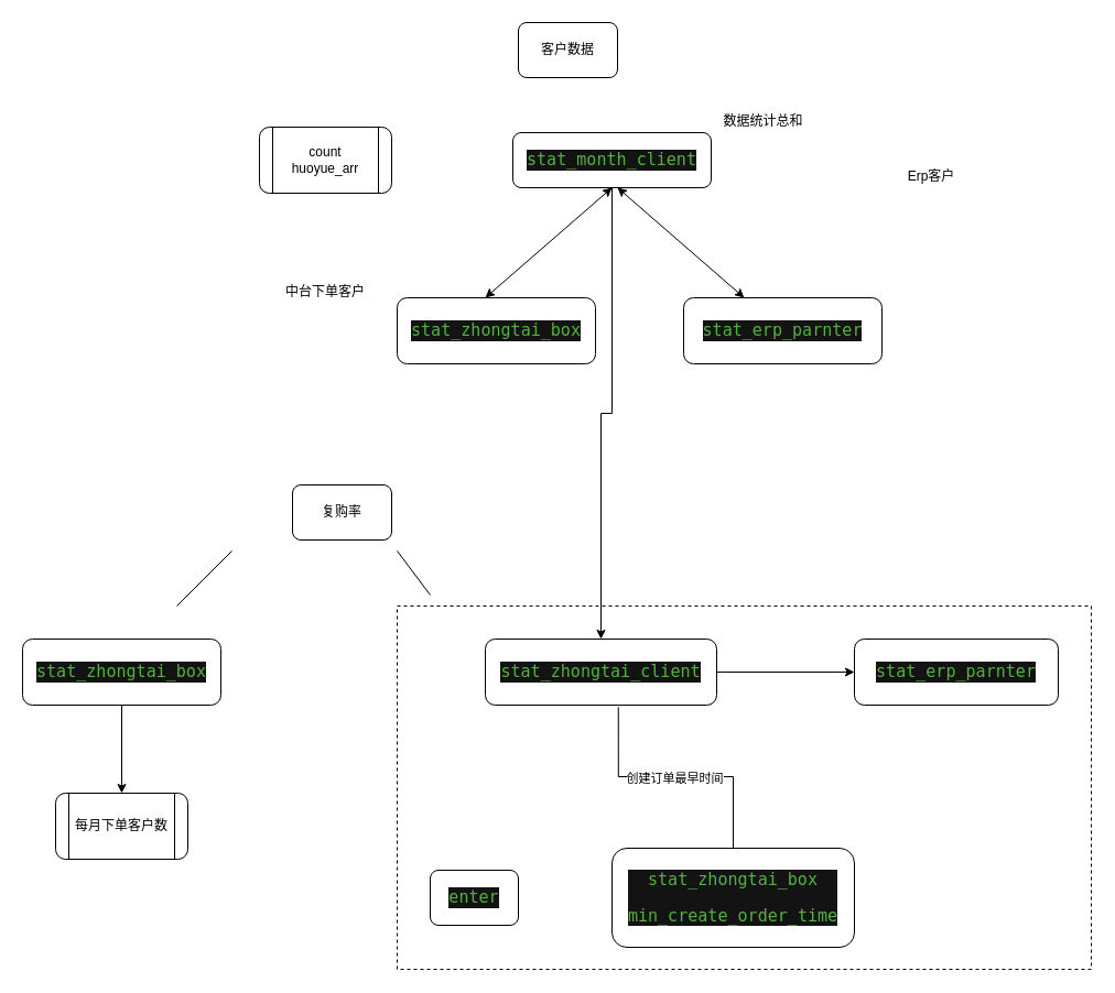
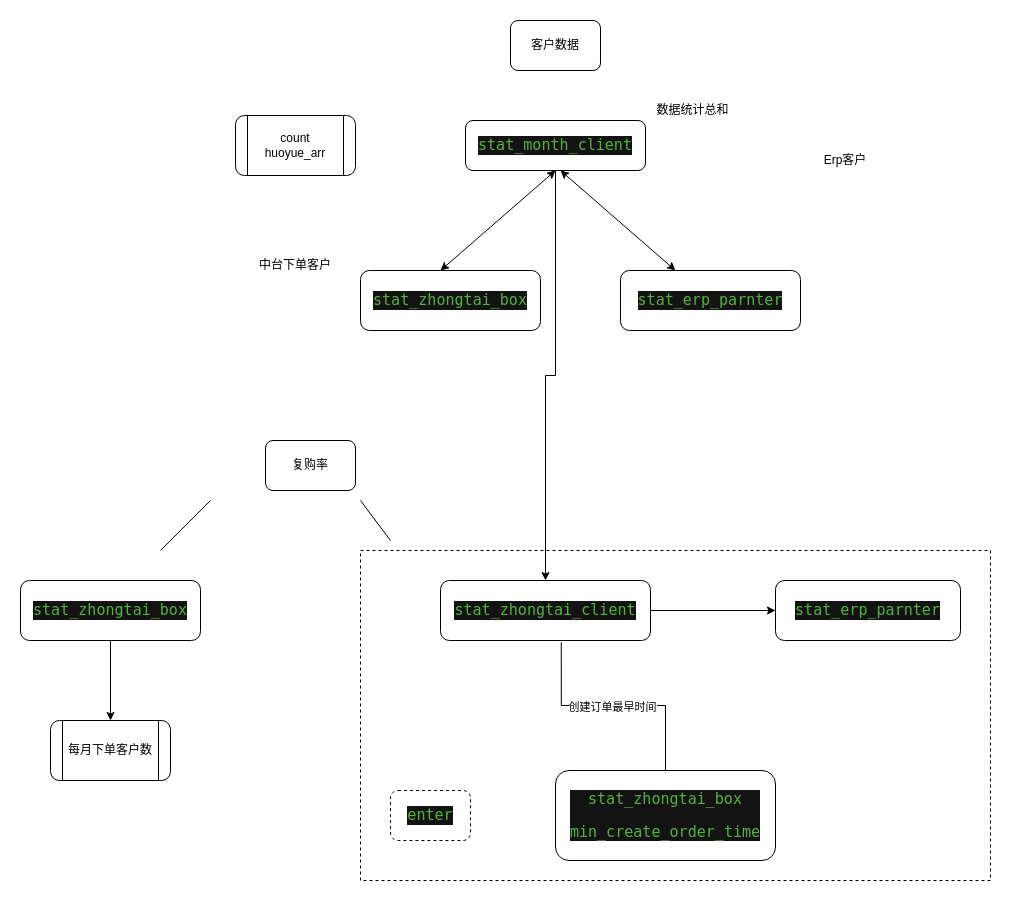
- <mxCell id="2" value="客户数据" style="rounded=1;whiteSpace=wrap;html=1;" vertex="1" parent="1"><mxGeometry x="470" y="20" width="90" height="50" as="geometry" /></mxCell>
+ <mxCell id="2" value="客户数据" style="rounded=1;whiteSpace=wrap;html=1;" vertex="1" parent="1"><mxGeometry x="510" y="20" width="90" height="50" as="geometry" /></mxCell>
- <mxCell id="16" value="&lt;pre style=&quot;background-color: #131314 ; color: #ebebeb ; font-family: &amp;#34;monaco&amp;#34; , monospace ; font-size: 11.3pt&quot;&gt;&lt;span style=&quot;color: #54b33e&quot;&gt;enter&lt;/span&gt;&lt;/pre&gt;" style="rounded=1;whiteSpace=wrap;html=1;" vertex="1" parent="1"><mxGeometry x="390" y="790" width="80" height="50" as="geometry" /></mxCell>
+ <mxCell id="16" value="&lt;pre style=&quot;background-color: #131314 ; color: #ebebeb ; font-family: &amp;#34;monaco&amp;#34; , monospace ; font-size: 11.3pt&quot;&gt;&lt;span style=&quot;color: #54b33e&quot;&gt;enter&lt;/span&gt;&lt;/pre&gt;" style="rounded=1;whiteSpace=wrap;html=1;dashed=1;" vertex="1" parent="1"><mxGeometry x="390" y="790" width="80" height="50" as="geometry" /></mxCell>
